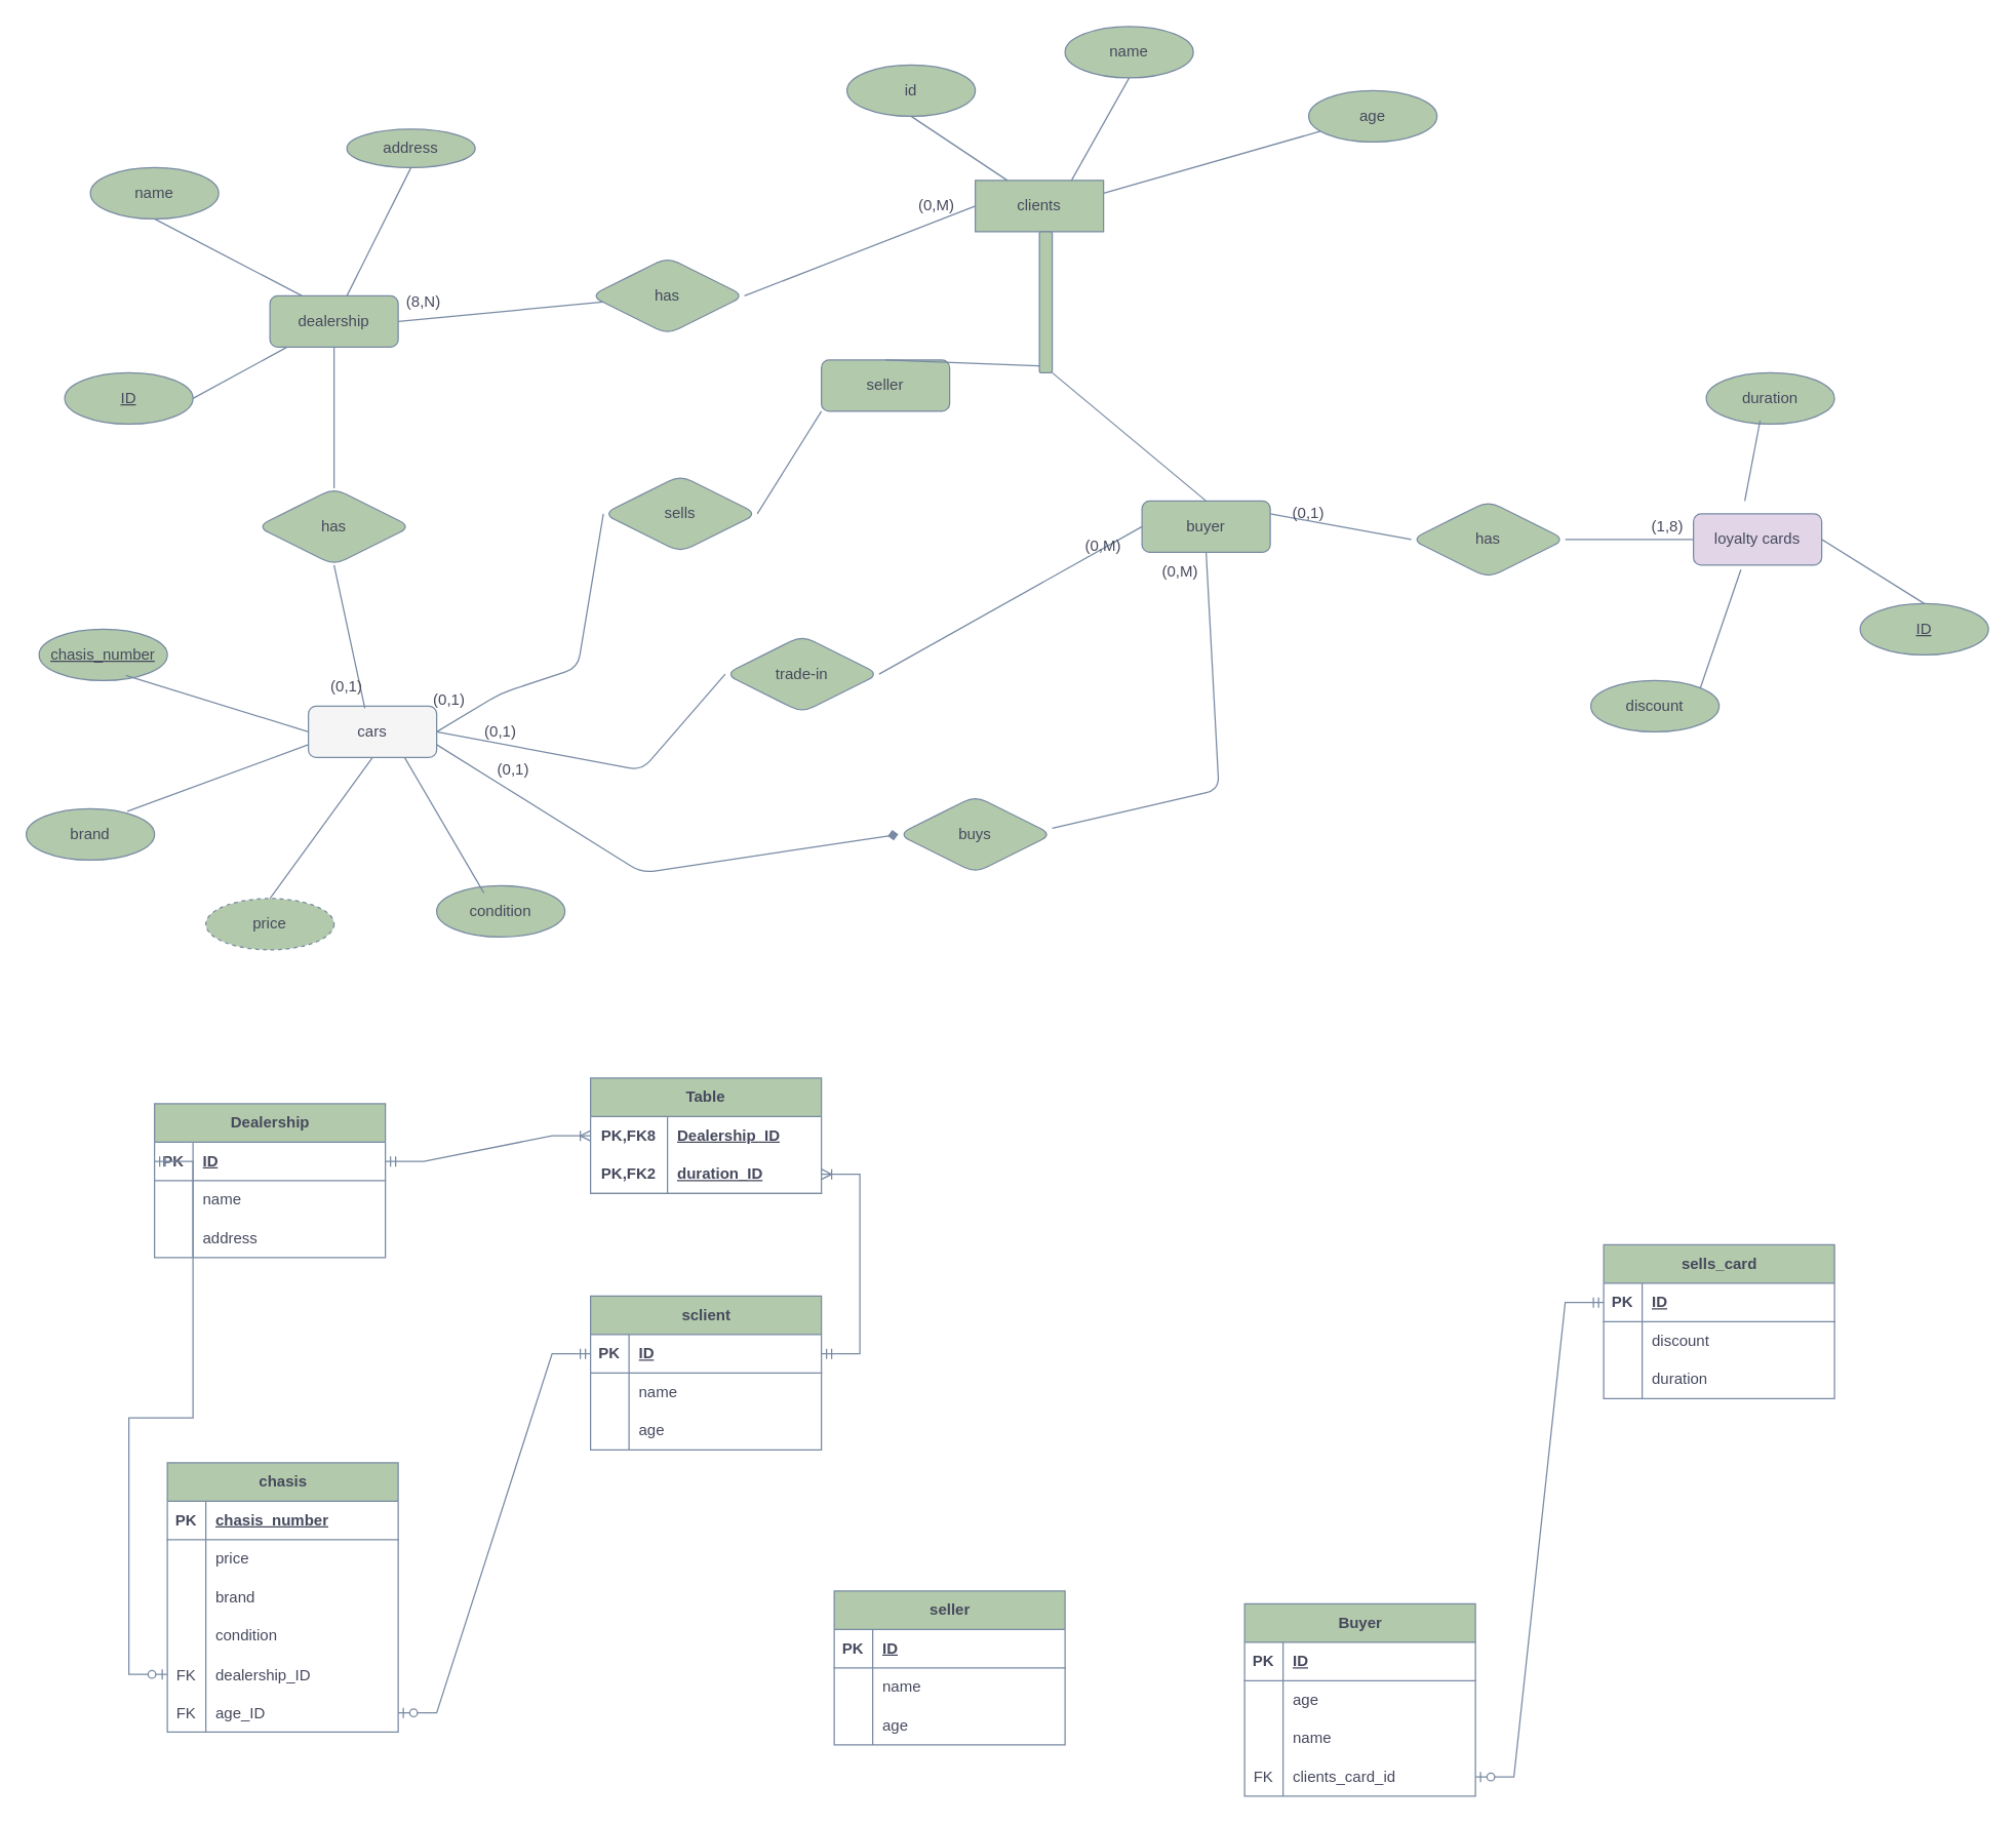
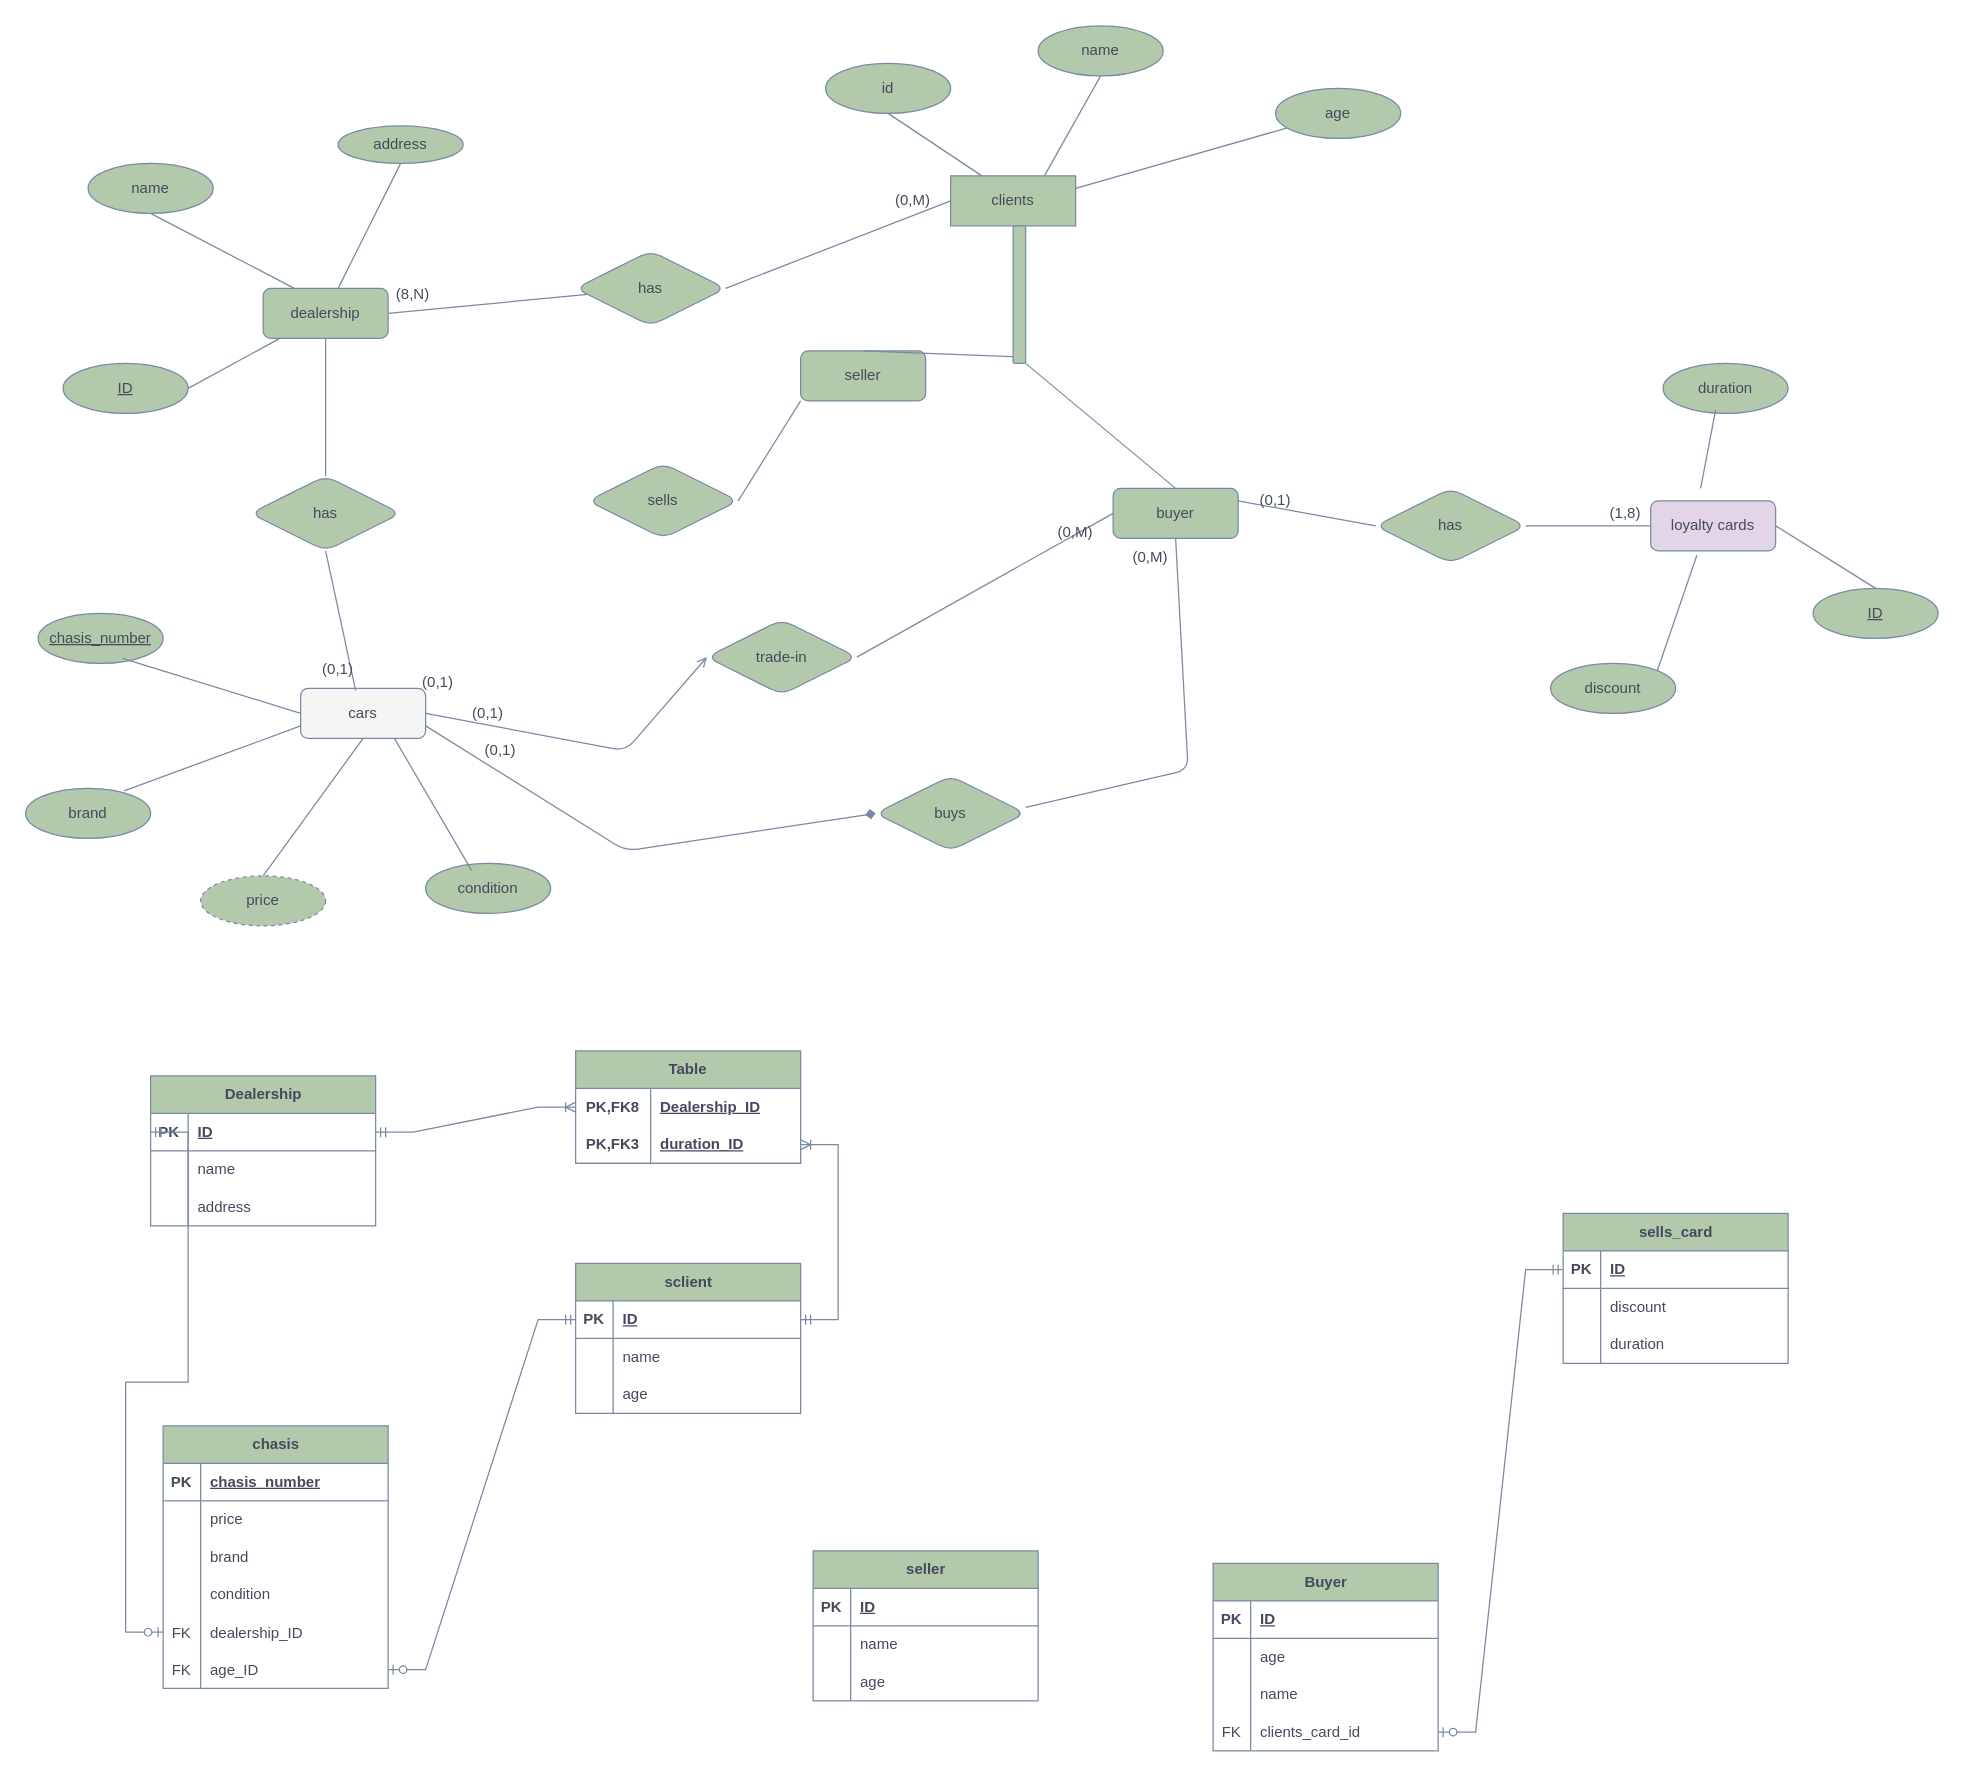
- <mxCell id="40" value="" style="endArrow=none;html=1;rounded=1;strokeColor=#788AA3;fontColor=default;fillColor=#B2C9AB;exitX=1;exitY=0.5;exitDx=0;exitDy=0;entryX=0;entryY=0.5;entryDx=0;entryDy=0;labelBackgroundColor=none;" edge="1" parent="1" source="8" target="38"><mxGeometry relative="1" as="geometry"><mxPoint x="1050" y="530" as="sourcePoint" /><mxPoint x="1210" y="530" as="targetPoint" /><Array as="points"><mxPoint x="390" y="540" /><mxPoint x="450" y="520" /></Array></mxGeometry></mxCell>
- <mxCell id="45" value="" style="endArrow=none;html=1;rounded=1;strokeColor=#788AA3;fontColor=default;fillColor=#B2C9AB;exitX=1;exitY=0.5;exitDx=0;exitDy=0;entryX=0;entryY=0.5;entryDx=0;entryDy=0;labelBackgroundColor=none;" edge="1" parent="1" source="8" target="44"><mxGeometry relative="1" as="geometry"><mxPoint x="870" y="690" as="sourcePoint" /><mxPoint x="1030" y="690" as="targetPoint" /><Array as="points"><mxPoint x="500" y="600" /></Array></mxGeometry></mxCell>
+ <mxCell id="45" value="" style="endArrow=open;html=1;rounded=1;strokeColor=#788AA3;fontColor=default;fillColor=#B2C9AB;exitX=1;exitY=0.5;exitDx=0;exitDy=0;entryX=0;entryY=0.5;entryDx=0;entryDy=0;labelBackgroundColor=none;" edge="1" parent="1" source="8" target="44"><mxGeometry relative="1" as="geometry"><mxPoint x="870" y="690" as="sourcePoint" /><mxPoint x="1030" y="690" as="targetPoint" /><Array as="points"><mxPoint x="500" y="600" /></Array></mxGeometry></mxCell>
- <mxCell id="144" value="PK,FK2" style="shape=partialRectangle;connectable=0;fillColor=none;top=0;left=0;bottom=0;right=0;fontStyle=1;overflow=hidden;html=1;whiteSpace=wrap;strokeColor=#788AA3;fontColor=#46495D;" vertex="1" parent="143"><mxGeometry width="60" height="30" as="geometry"><mxRectangle width="60" height="30" as="alternateBounds" /></mxGeometry></mxCell>
+ <mxCell id="144" value="PK,FK3" style="shape=partialRectangle;connectable=0;fillColor=none;top=0;left=0;bottom=0;right=0;fontStyle=1;overflow=hidden;html=1;whiteSpace=wrap;strokeColor=#788AA3;fontColor=#46495D;" vertex="1" parent="143"><mxGeometry width="60" height="30" as="geometry"><mxRectangle width="60" height="30" as="alternateBounds" /></mxGeometry></mxCell>
